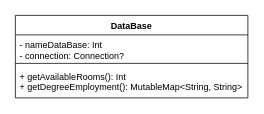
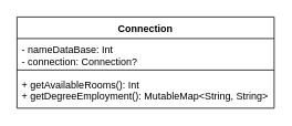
- <mxCell id="2" value="DataBase" style="swimlane;fontStyle=1;align=center;verticalAlign=top;childLayout=stackLayout;horizontal=1;startSize=26;horizontalStack=0;resizeParent=1;resizeParentMax=0;resizeLast=0;collapsible=1;marginBottom=0;fontSize=12;" parent="1" vertex="1"><mxGeometry x="20" y="20" width="310" height="110" as="geometry" /></mxCell>
+ <mxCell id="2" value="Connection" style="swimlane;fontStyle=1;align=center;verticalAlign=top;childLayout=stackLayout;horizontal=1;startSize=26;horizontalStack=0;resizeParent=1;resizeParentMax=0;resizeLast=0;collapsible=1;marginBottom=0;fontSize=12;" parent="1" vertex="1"><mxGeometry x="20" y="20" width="310" height="110" as="geometry" /></mxCell>
